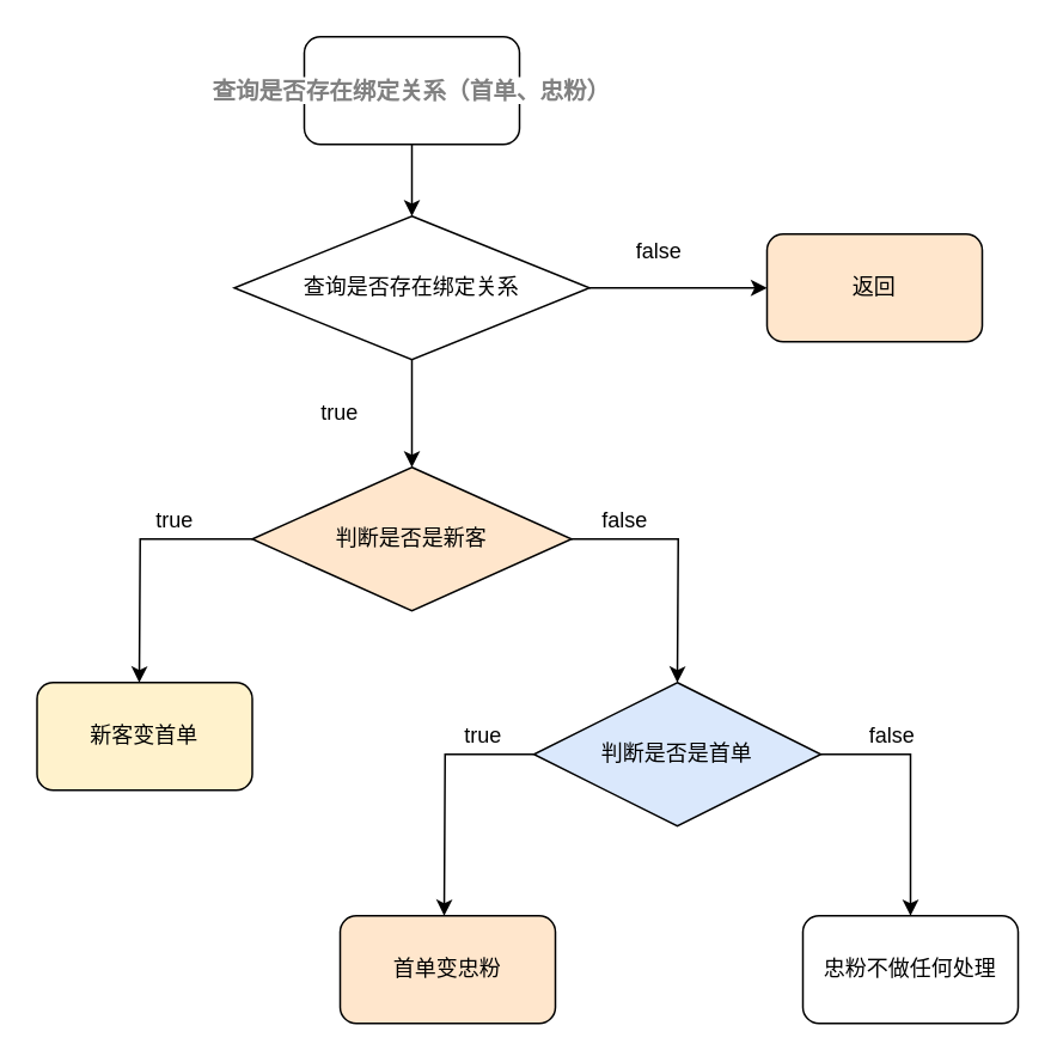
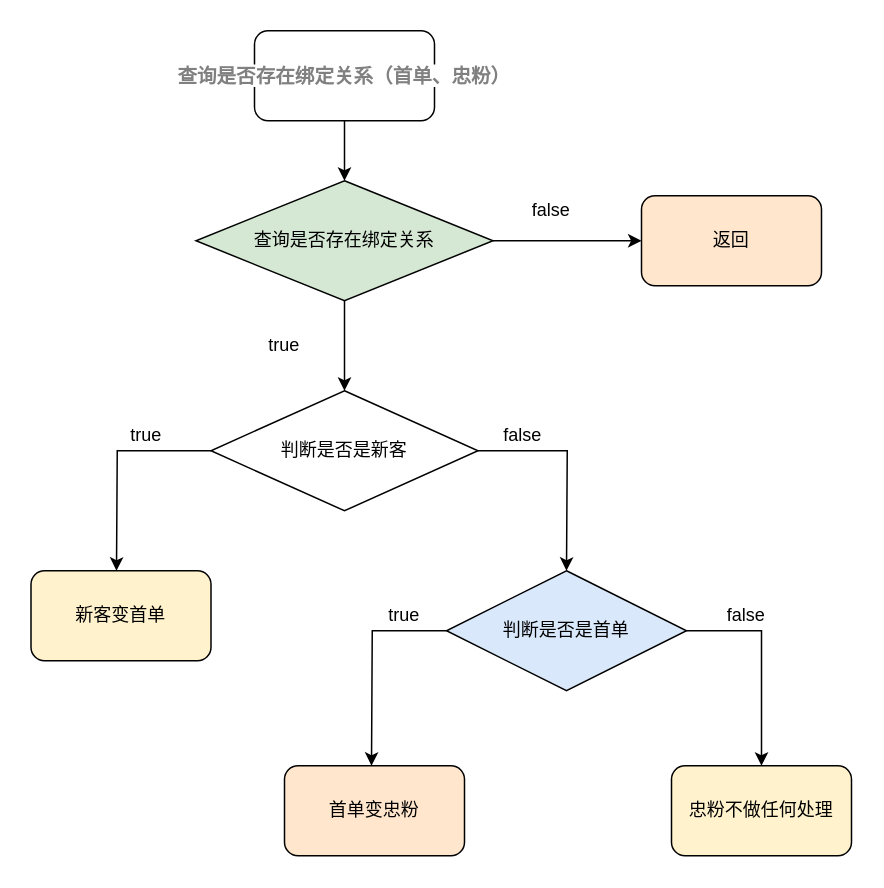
- <mxCell id="6" value="查询是否存在绑定关系" style="rhombus;whiteSpace=wrap;html=1;" vertex="1" parent="1"><mxGeometry x="130" y="120" width="198" height="80" as="geometry" /></mxCell>
+ <mxCell id="6" value="查询是否存在绑定关系" style="rhombus;whiteSpace=wrap;html=1;fillColor=#d5e8d4;" vertex="1" parent="1"><mxGeometry x="130" y="120" width="198" height="80" as="geometry" /></mxCell>
- <mxCell id="12" value="判断是否是新客" style="rhombus;whiteSpace=wrap;html=1;fillColor=#ffe6cc;" vertex="1" parent="1"><mxGeometry x="140" y="260" width="178" height="80" as="geometry" /></mxCell>
+ <mxCell id="12" value="判断是否是新客" style="rhombus;whiteSpace=wrap;html=1;" vertex="1" parent="1"><mxGeometry x="140" y="260" width="178" height="80" as="geometry" /></mxCell>
- <mxCell id="22" value="忠粉不做任何处理" style="rounded=1;whiteSpace=wrap;html=1;" vertex="1" parent="1"><mxGeometry x="447" y="510" width="120" height="60" as="geometry" /></mxCell>
+ <mxCell id="22" value="忠粉不做任何处理" style="rounded=1;whiteSpace=wrap;html=1;fillColor=#fff2cc;" vertex="1" parent="1"><mxGeometry x="447" y="510" width="120" height="60" as="geometry" /></mxCell>
